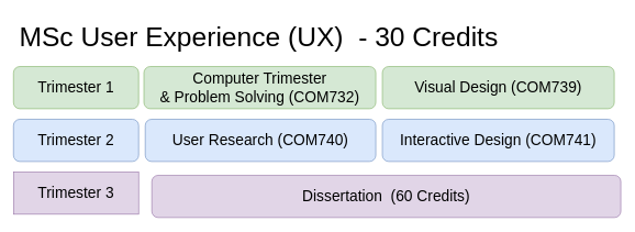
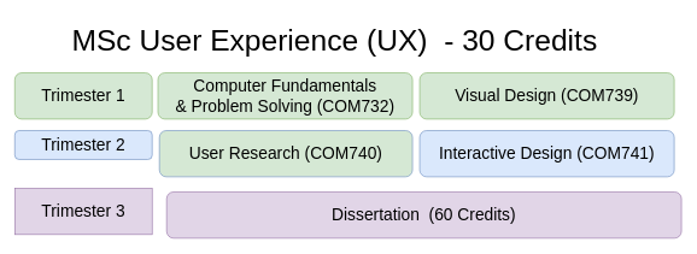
- <mxCell id="9" value="&lt;font style=&quot;font-size: 41px;&quot;&gt;MSc User Experience (UX)&amp;nbsp; - 30 Credits&lt;/font&gt;" style="text;html=1;align=center;verticalAlign=middle;resizable=0;points=[];autosize=1;strokeColor=none;fillColor=none;" parent="1" vertex="1"><mxGeometry x="20" y="20" width="744" height="72" as="geometry" /></mxCell>
+ <mxCell id="9" value="&lt;font style=&quot;font-size: 41px;&quot;&gt;MSc User Experience (UX)&amp;nbsp; - 30 Credits&lt;/font&gt;" style="text;html=1;align=center;verticalAlign=middle;resizable=0;points=[];autosize=1;strokeColor=none;fillColor=none;" parent="1" vertex="1"><mxGeometry x="90" y="20" width="744" height="72" as="geometry" /></mxCell>
- <mxCell id="10" value="&lt;font style=&quot;font-size: 23px; color: rgb(0, 0, 0);&quot;&gt;Computer Trimester &lt;br&gt;&amp;amp; Problem Solving (COM732)&lt;/font&gt;" style="rounded=1;whiteSpace=wrap;html=1;fillColor=#d5e8d4;strokeColor=#82b366;fontSize=23;" vertex="1" parent="1"><mxGeometry x="218" y="100" width="352" height="64" as="geometry" /></mxCell>
+ <mxCell id="10" value="&lt;font style=&quot;font-size: 23px; color: rgb(0, 0, 0);&quot;&gt;Computer Fundamentals &lt;br&gt;&amp;amp; Problem Solving (COM732)&lt;/font&gt;" style="rounded=1;whiteSpace=wrap;html=1;fillColor=#d5e8d4;strokeColor=#82b366;fontSize=23;" vertex="1" parent="1"><mxGeometry x="218" y="100" width="352" height="64" as="geometry" /></mxCell>
- <mxCell id="6" value="Trimester 2" style="rounded=1;whiteSpace=wrap;html=1;fillColor=#dae8fc;strokeColor=#6c8ebf;fontSize=23;" parent="1" vertex="1"><mxGeometry x="20" y="180" width="190" height="64" as="geometry" /></mxCell>
+ <mxCell id="6" value="Trimester 2" style="rounded=1;whiteSpace=wrap;html=1;fillColor=#dae8fc;strokeColor=#6c8ebf;fontSize=23;" parent="1" vertex="1"><mxGeometry x="20" y="180" width="190" height="40" as="geometry" /></mxCell>
- <mxCell id="2" value="User Research (COM740)" style="rounded=1;whiteSpace=wrap;html=1;fillColor=#dae8fc;strokeColor=#6c8ebf;fontSize=23;" parent="1" vertex="1"><mxGeometry x="220" y="180" width="350" height="64" as="geometry" /></mxCell>
+ <mxCell id="2" value="User Research (COM740)" style="rounded=1;whiteSpace=wrap;html=1;fillColor=#d5e8d4;strokeColor=#6c8ebf;fontSize=23;" parent="1" vertex="1"><mxGeometry x="220" y="180" width="350" height="64" as="geometry" /></mxCell>
